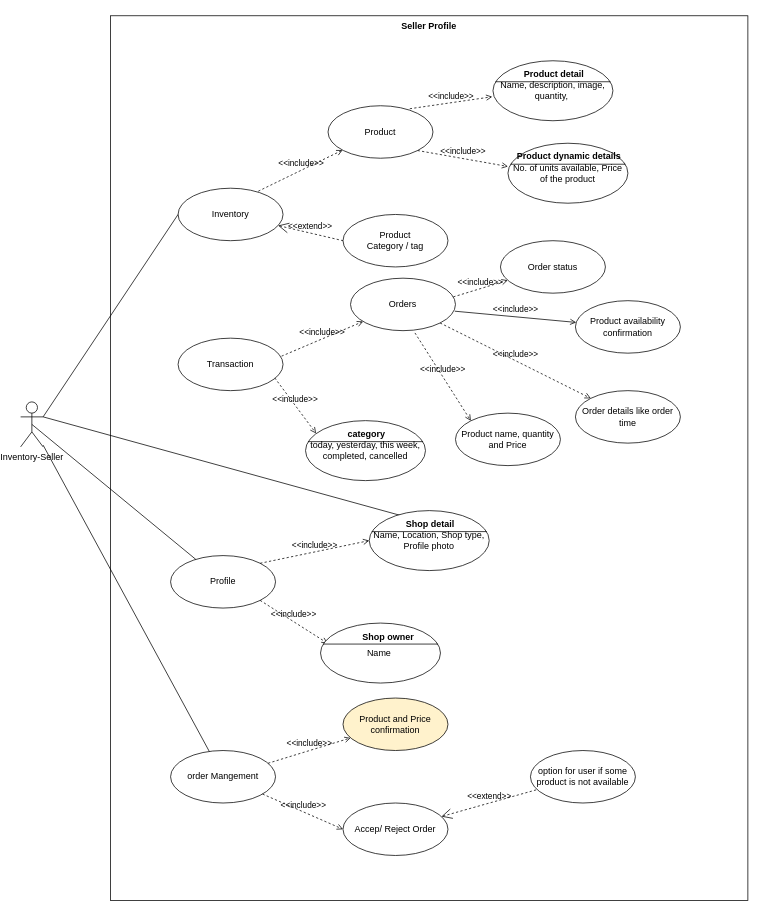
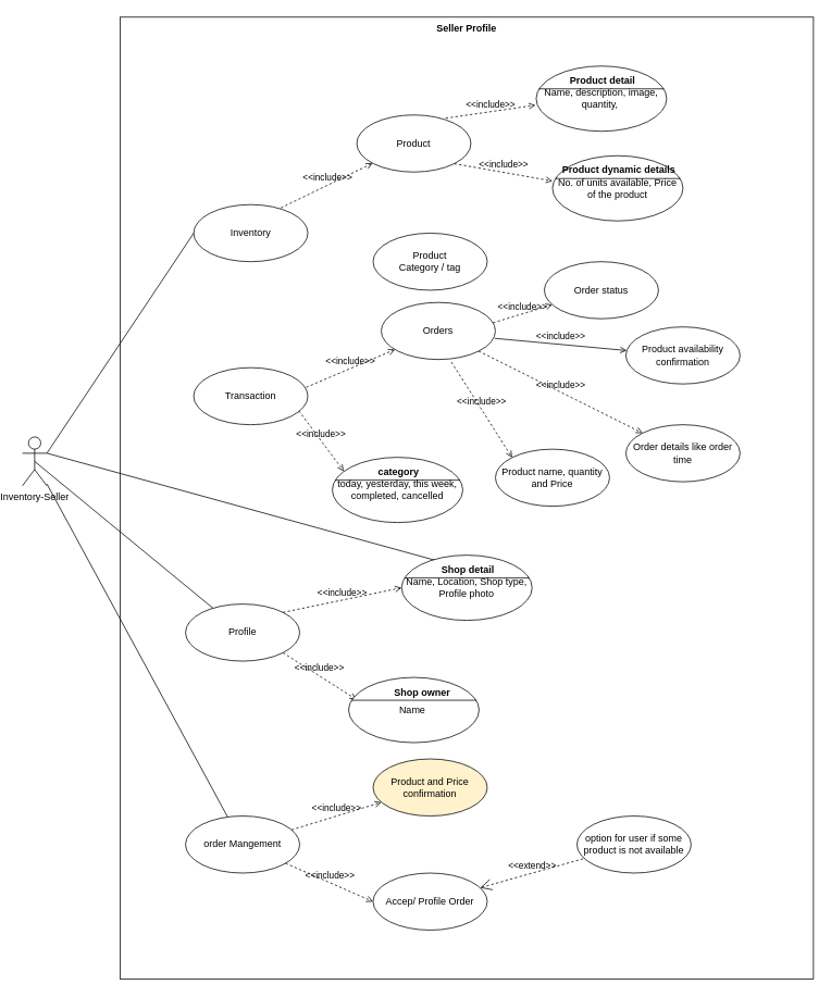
- <mxCell id="15" value="&amp;lt;&amp;lt;extend&amp;gt;&amp;gt;" style="edgeStyle=none;html=1;startArrow=open;endArrow=none;startSize=12;verticalAlign=bottom;dashed=1;labelBackgroundColor=none;entryX=0;entryY=0.5;entryDx=0;entryDy=0;" edge="1" parent="1" source="6" target="14"><mxGeometry width="160" relative="1" as="geometry"><mxPoint x="360" y="320" as="sourcePoint" /><mxPoint x="520" y="320" as="targetPoint" /></mxGeometry></mxCell>
- <mxCell id="44" value="Accep/ Reject Order" style="ellipse;whiteSpace=wrap;html=1;rounded=0;" vertex="1" parent="1"><mxGeometry x="450" y="1070" width="140" height="70" as="geometry" /></mxCell>
+ <mxCell id="44" value="Accep/ Profile Order" style="ellipse;whiteSpace=wrap;html=1;rounded=0;" vertex="1" parent="1"><mxGeometry x="450" y="1070" width="140" height="70" as="geometry" /></mxCell>
